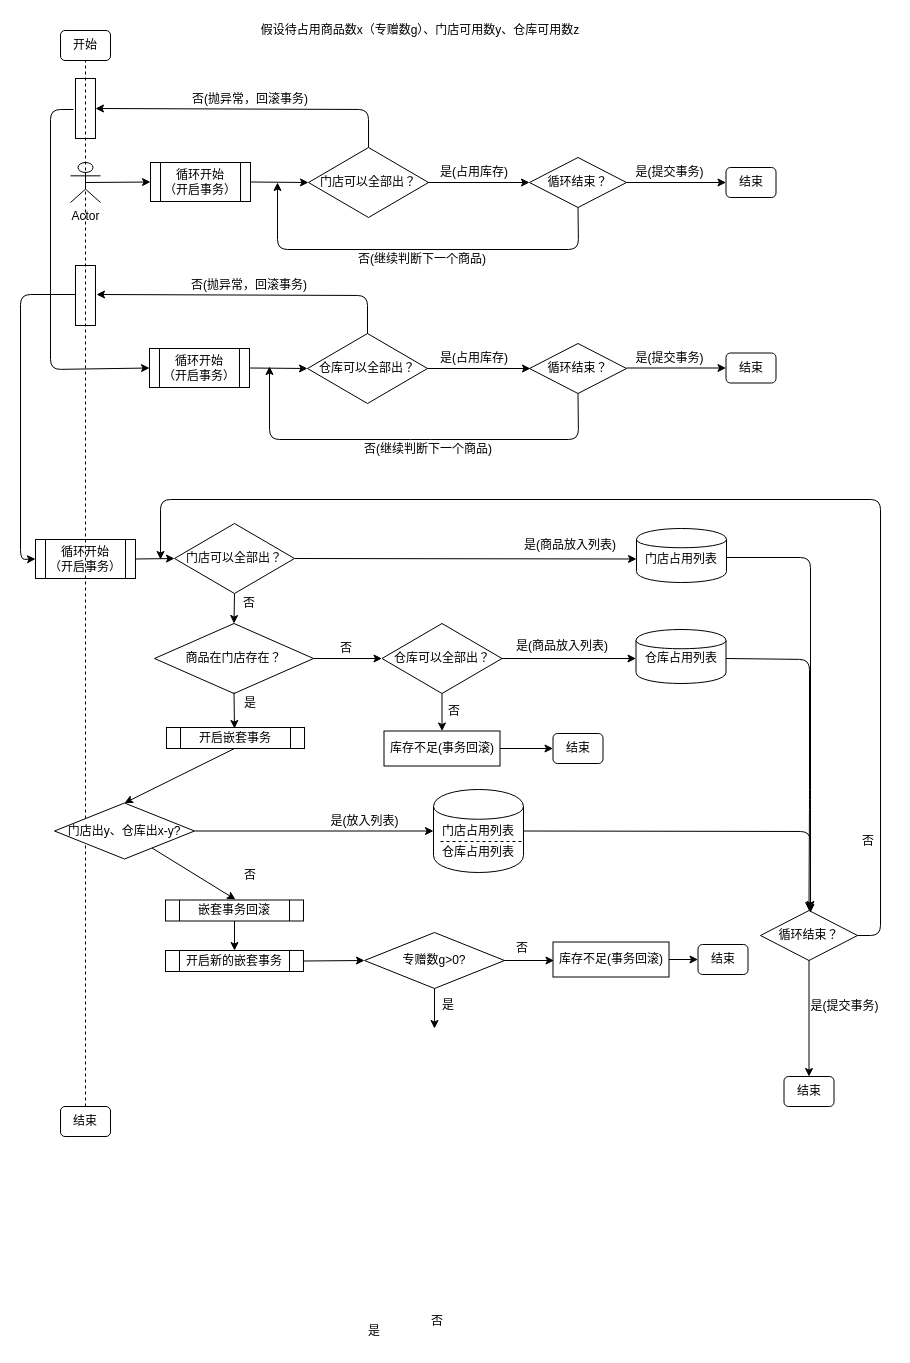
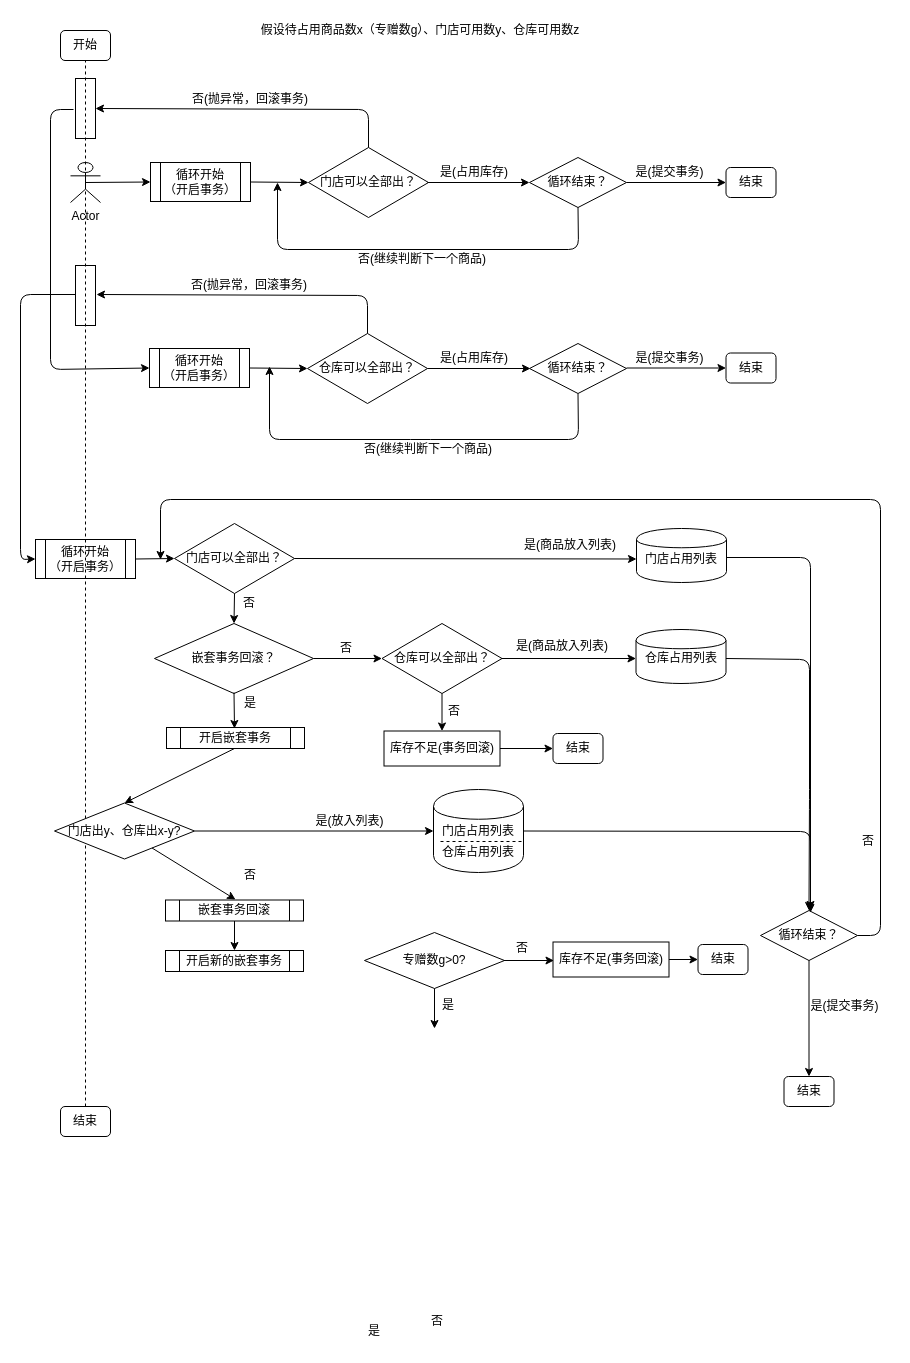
- <mxCell id="43" value="商品在门店存在？" style="rhombus;whiteSpace=wrap;html=1;" parent="1" vertex="1"><mxGeometry x="154" y="623" width="159" height="70" as="geometry" /></mxCell>
+ <mxCell id="43" value="嵌套事务回滚？" style="rhombus;whiteSpace=wrap;html=1;" parent="1" vertex="1"><mxGeometry x="154" y="623" width="159" height="70" as="geometry" /></mxCell>
- <mxCell id="65" value="是(放入列表)" style="text;html=1;strokeColor=none;fillColor=none;align=center;verticalAlign=middle;whiteSpace=wrap;rounded=0;" parent="1" vertex="1"><mxGeometry x="322" y="811" width="85" height="20" as="geometry" /></mxCell>
+ <mxCell id="65" value="是(放入列表)" style="text;html=1;strokeColor=none;fillColor=none;align=center;verticalAlign=middle;whiteSpace=wrap;rounded=0;" parent="1" vertex="1"><mxGeometry x="307" y="811" width="85" height="20" as="geometry" /></mxCell>
- <mxCell id="92" value="" style="endArrow=classic;html=1;entryX=0;entryY=0.5;entryDx=0;entryDy=0;exitX=1;exitY=0.5;exitDx=0;exitDy=0;" edge="1" parent="1" source="90" target="45"><mxGeometry width="50" height="50" relative="1" as="geometry"><mxPoint x="40" y="1409" as="sourcePoint" /><mxPoint x="90" y="1359" as="targetPoint" /></mxGeometry></mxCell>
